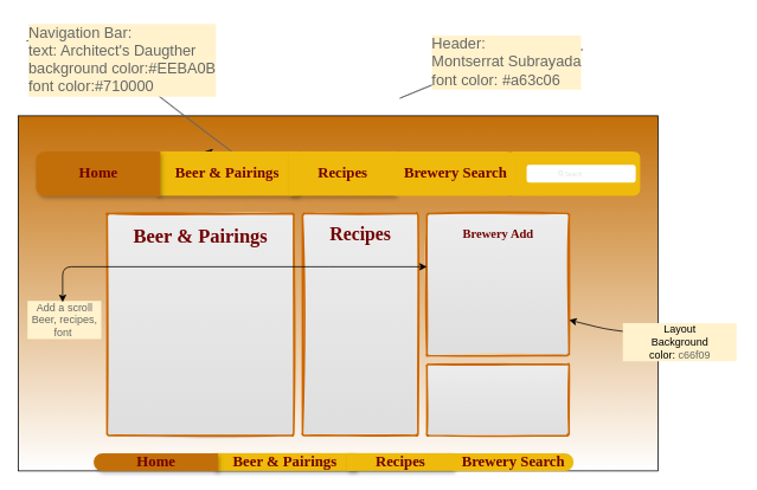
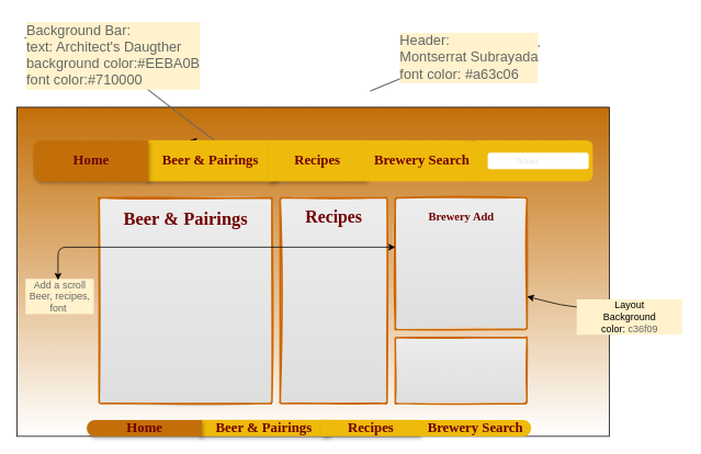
- <mxCell id="3" value="Navigation Bar:&lt;br&gt;text: Architect's Daugther&lt;br&gt;background color:#EEBA0B&lt;br&gt;font color:#710000&lt;br&gt;" style="strokeWidth=1;shadow=0;dashed=0;align=center;html=1;shape=mxgraph.mockup.text.callout;linkText=;textSize=17;textColor=#666666;callDir=NW;callStyle=line;fontSize=17;fontColor=#666666;align=left;verticalAlign=top;strokeColor=#666666;rounded=0;sketch=1;fillColor=#c36f09;gradientColor=#ffffff;labelBackgroundColor=#FFF2CC;" parent="1" vertex="1"><mxGeometry x="30" y="20" width="230" height="150" as="geometry" /></mxCell>
+ <mxCell id="3" value="Background Bar:&lt;br&gt;text: Architect's Daugther&lt;br&gt;background color:#EEBA0B&lt;br&gt;font color:#710000&lt;br&gt;" style="strokeWidth=1;shadow=0;dashed=0;align=center;html=1;shape=mxgraph.mockup.text.callout;linkText=;textSize=17;textColor=#666666;callDir=NW;callStyle=line;fontSize=17;fontColor=#666666;align=left;verticalAlign=top;strokeColor=#666666;rounded=0;sketch=1;fillColor=#c36f09;gradientColor=#ffffff;labelBackgroundColor=#FFF2CC;" parent="1" vertex="1"><mxGeometry x="30" y="20" width="230" height="150" as="geometry" /></mxCell>
- <mxCell id="14" value="Layout&lt;br&gt;Background color:&amp;nbsp;&lt;span style=&quot;color: rgb(102 , 102 , 102) ; text-align: left&quot;&gt;&lt;font style=&quot;font-size: 12px&quot;&gt;c66f09&lt;/font&gt;&lt;/span&gt;" style="text;html=1;strokeColor=none;fillColor=none;align=center;verticalAlign=middle;whiteSpace=wrap;rounded=0;labelBackgroundColor=#FFF2CC;" parent="1" vertex="1"><mxGeometry x="700" y="350" width="130" height="70" as="geometry" /></mxCell>
+ <mxCell id="14" value="Layout&lt;br&gt;Background color:&amp;nbsp;&lt;span style=&quot;color: rgb(102 , 102 , 102) ; text-align: left&quot;&gt;&lt;font style=&quot;font-size: 12px&quot;&gt;c36f09&lt;/font&gt;&lt;/span&gt;" style="text;html=1;strokeColor=none;fillColor=none;align=center;verticalAlign=middle;whiteSpace=wrap;rounded=0;labelBackgroundColor=#FFF2CC;" parent="1" vertex="1"><mxGeometry x="700" y="350" width="130" height="70" as="geometry" /></mxCell>
